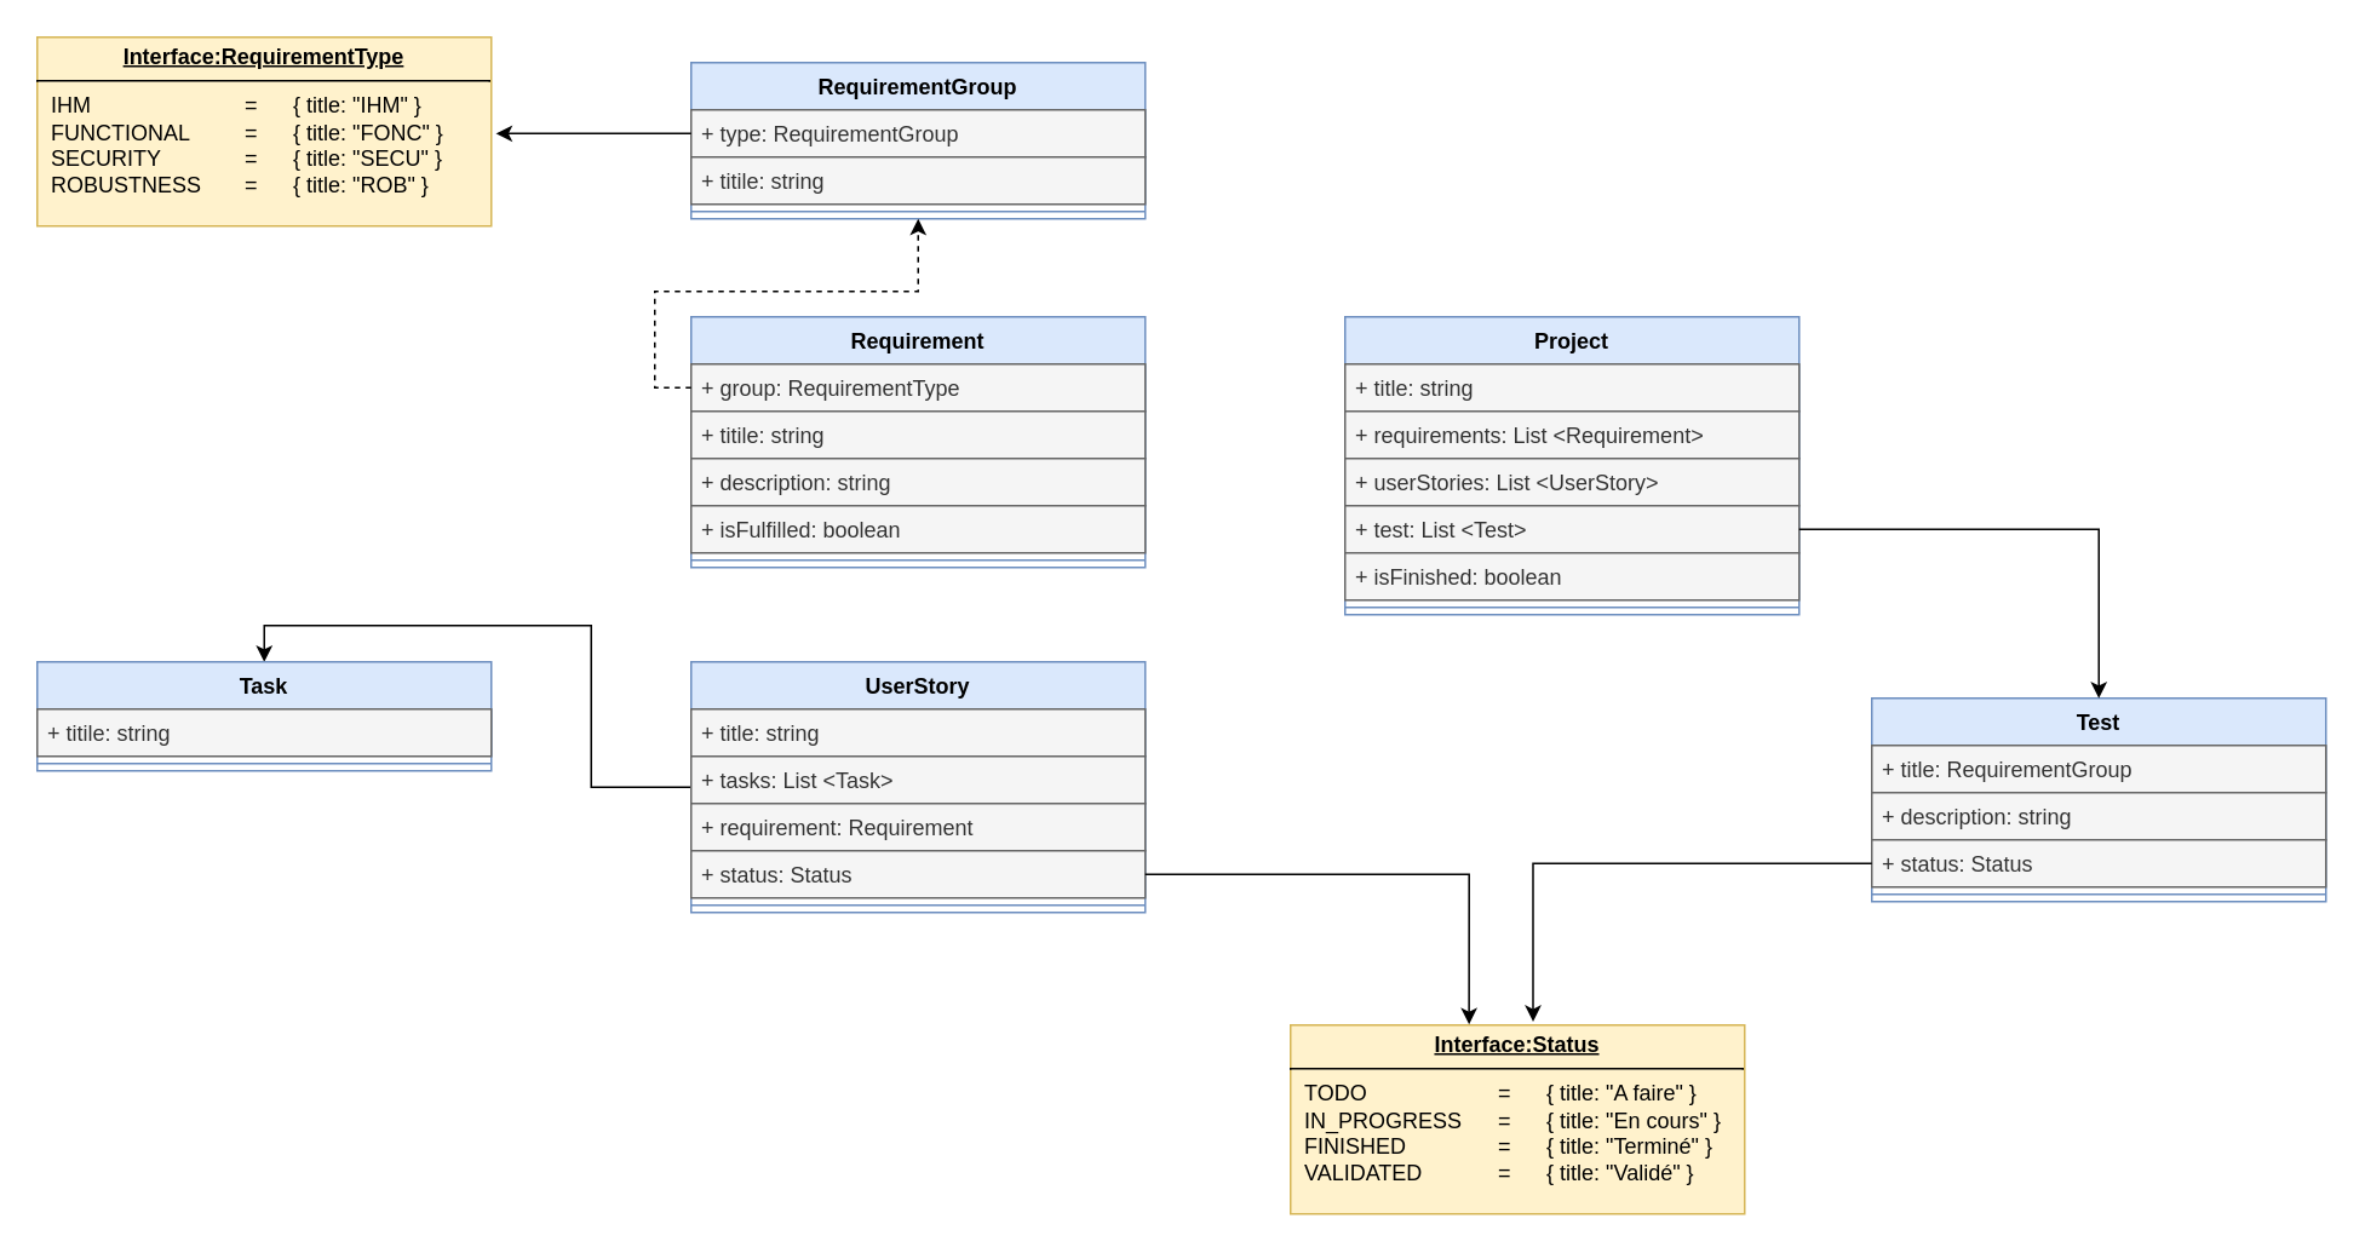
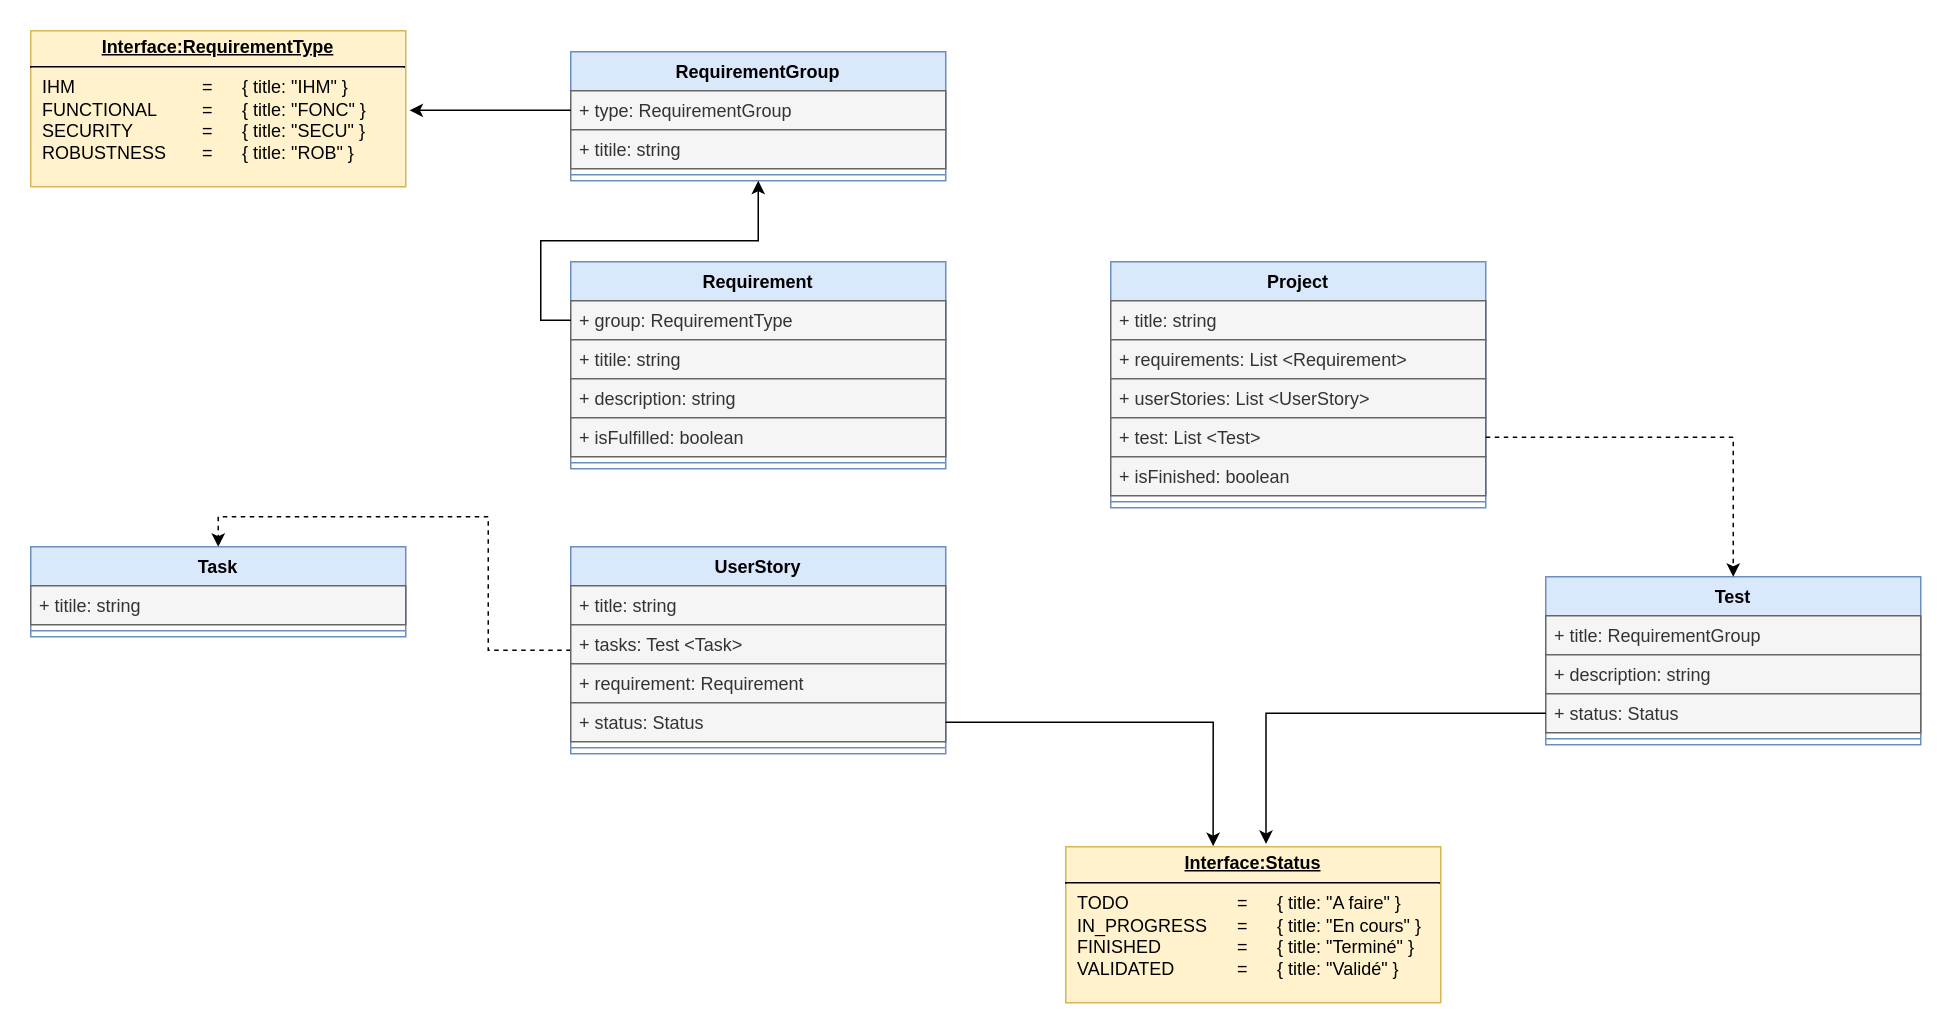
- <mxCell id="21" style="edgeStyle=orthogonalEdgeStyle;rounded=0;orthogonalLoop=1;jettySize=auto;html=1;exitX=0;exitY=0.5;exitDx=0;exitDy=0;entryX=0.5;entryY=1;entryDx=0;entryDy=0;dashed=1;" parent="1" source="10" target="15" edge="1"><mxGeometry relative="1" as="geometry" /></mxCell>
+ <mxCell id="21" style="edgeStyle=orthogonalEdgeStyle;rounded=0;orthogonalLoop=1;jettySize=auto;html=1;exitX=0;exitY=0.5;exitDx=0;exitDy=0;entryX=0.5;entryY=1;entryDx=0;entryDy=0;" parent="1" source="10" target="15" edge="1"><mxGeometry relative="1" as="geometry" /></mxCell>
- <mxCell id="40" style="edgeStyle=orthogonalEdgeStyle;rounded=0;orthogonalLoop=1;jettySize=auto;html=1;entryX=0.5;entryY=0;entryDx=0;entryDy=0;" edge="1" parent="1" source="6" target="33"><mxGeometry relative="1" as="geometry" /></mxCell>
+ <mxCell id="40" style="edgeStyle=orthogonalEdgeStyle;rounded=0;orthogonalLoop=1;jettySize=auto;html=1;entryX=0.5;entryY=0;entryDx=0;entryDy=0;dashed=1;" edge="1" parent="1" source="6" target="33"><mxGeometry relative="1" as="geometry" /></mxCell>
- <mxCell id="22" style="edgeStyle=orthogonalEdgeStyle;rounded=0;orthogonalLoop=1;jettySize=auto;html=1;entryX=0.5;entryY=0;entryDx=0;entryDy=0;" parent="1" source="23" target="29" edge="1"><mxGeometry relative="1" as="geometry" /></mxCell>
+ <mxCell id="22" style="edgeStyle=orthogonalEdgeStyle;rounded=0;orthogonalLoop=1;jettySize=auto;html=1;entryX=0.5;entryY=0;entryDx=0;entryDy=0;dashed=1;" parent="1" source="23" target="29" edge="1"><mxGeometry relative="1" as="geometry" /></mxCell>
- <mxCell id="25" value="+ tasks: List &amp;lt;Task&amp;gt;" style="text;strokeColor=#666666;fillColor=#f5f5f5;align=left;verticalAlign=top;spacingLeft=4;spacingRight=4;overflow=hidden;rotatable=0;points=[[0,0.5],[1,0.5]];portConstraint=eastwest;whiteSpace=wrap;html=1;fontColor=#333333;" parent="23" vertex="1"><mxGeometry y="52" width="250" height="26" as="geometry" /></mxCell>
+ <mxCell id="25" value="+ tasks: Test &amp;lt;Task&amp;gt;" style="text;strokeColor=#666666;fillColor=#f5f5f5;align=left;verticalAlign=top;spacingLeft=4;spacingRight=4;overflow=hidden;rotatable=0;points=[[0,0.5],[1,0.5]];portConstraint=eastwest;whiteSpace=wrap;html=1;fontColor=#333333;" parent="23" vertex="1"><mxGeometry y="52" width="250" height="26" as="geometry" /></mxCell>
